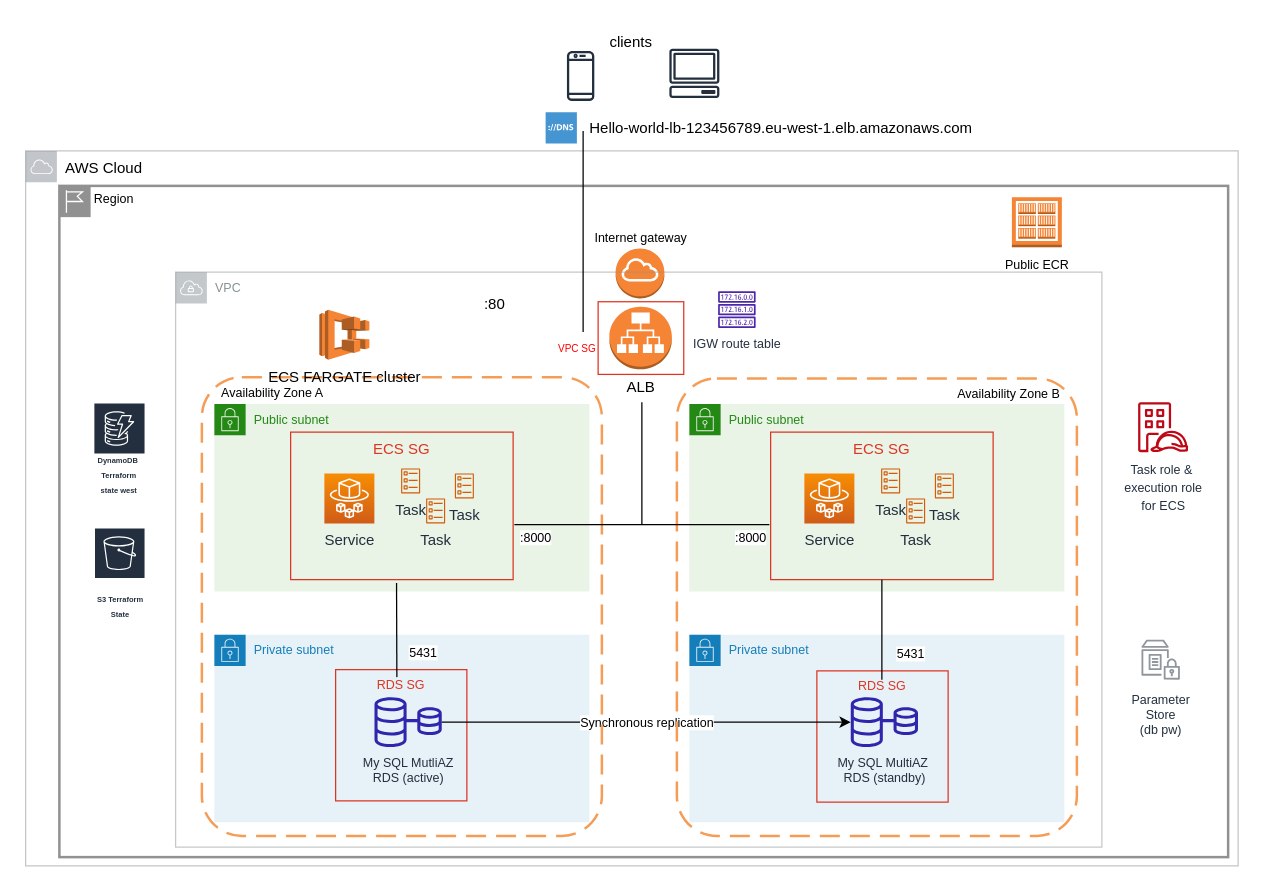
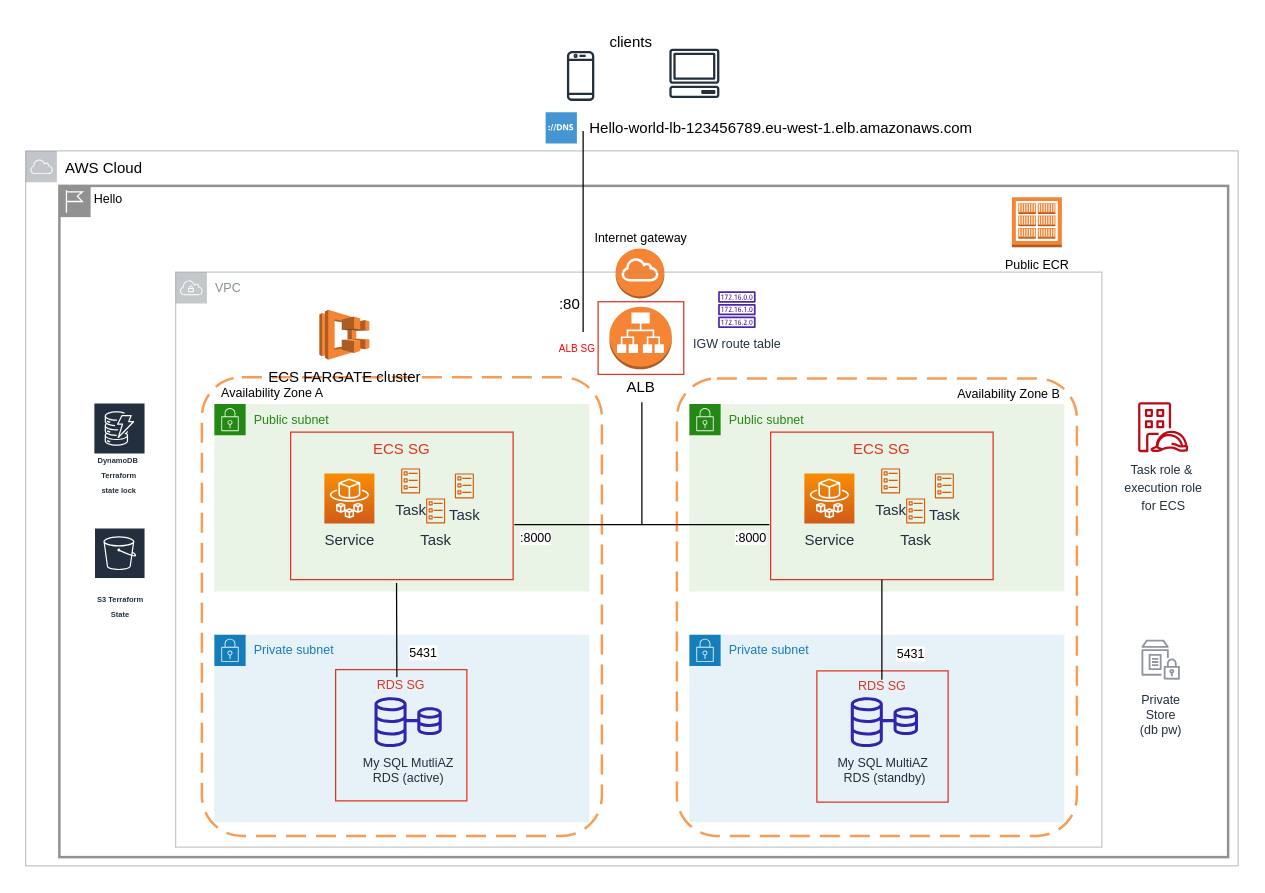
- <mxCell id="18" value="Region" style="shape=mxgraph.ibm.box;prType=region;fontStyle=0;verticalAlign=top;align=left;spacingLeft=32;spacingTop=4;fillColor=none;rounded=0;whiteSpace=wrap;html=1;strokeColor=#919191;strokeWidth=2;dashed=0;container=1;spacing=-4;collapsible=0;expand=0;recursiveResize=0;fontSize=10;" vertex="1" parent="1"><mxGeometry x="47" y="148" width="935" height="537" as="geometry" /></mxCell>
+ <mxCell id="18" value="Hello" style="shape=mxgraph.ibm.box;prType=region;fontStyle=0;verticalAlign=top;align=left;spacingLeft=32;spacingTop=4;fillColor=none;rounded=0;whiteSpace=wrap;html=1;strokeColor=#919191;strokeWidth=2;dashed=0;container=1;spacing=-4;collapsible=0;expand=0;recursiveResize=0;fontSize=10;" vertex="1" parent="1"><mxGeometry x="47" y="148" width="935" height="537" as="geometry" /></mxCell>
- <mxCell id="40" value=":80" style="text;html=1;align=center;verticalAlign=middle;resizable=0;points=[];autosize=1;strokeColor=none;fillColor=none;" vertex="1" parent="18"><mxGeometry x="330" y="82" width="35" height="26" as="geometry" /></mxCell>
+ <mxCell id="40" value=":80" style="text;html=1;align=center;verticalAlign=middle;resizable=0;points=[];autosize=1;strokeColor=none;fillColor=none;" vertex="1" parent="18"><mxGeometry x="390" y="82" width="35" height="26" as="geometry" /></mxCell>
- <mxCell id="45" value="&lt;font color=&quot;#ff0000&quot; style=&quot;font-size: 8px;&quot;&gt;VPC SG&lt;/font&gt;" style="text;html=1;align=center;verticalAlign=middle;resizable=0;points=[];autosize=1;strokeColor=none;fillColor=none;fontSize=8;" vertex="1" parent="18"><mxGeometry x="390" y="119" width="47" height="22" as="geometry" /></mxCell>
+ <mxCell id="45" value="&lt;font color=&quot;#ff0000&quot; style=&quot;font-size: 8px;&quot;&gt;ALB SG&lt;/font&gt;" style="text;html=1;align=center;verticalAlign=middle;resizable=0;points=[];autosize=1;strokeColor=none;fillColor=none;fontSize=8;" vertex="1" parent="18"><mxGeometry x="390" y="119" width="47" height="22" as="geometry" /></mxCell>
- <mxCell id="42" value="&lt;font style=&quot;font-size: 6px;&quot;&gt;DynamoDB&amp;nbsp; Terraform state west&lt;/font&gt;" style="sketch=0;outlineConnect=0;fontColor=#232F3E;gradientColor=none;strokeColor=#ffffff;fillColor=#232F3E;dashed=0;verticalLabelPosition=middle;verticalAlign=bottom;align=center;html=1;whiteSpace=wrap;fontSize=10;fontStyle=1;spacing=3;shape=mxgraph.aws4.productIcon;prIcon=mxgraph.aws4.dynamodb;strokeWidth=1;aspect=fixed;" vertex="1" parent="18"><mxGeometry x="27" y="173" width="42.14" height="79" as="geometry" /></mxCell>
+ <mxCell id="42" value="&lt;font style=&quot;font-size: 6px;&quot;&gt;DynamoDB&amp;nbsp; Terraform state lock&lt;/font&gt;" style="sketch=0;outlineConnect=0;fontColor=#232F3E;gradientColor=none;strokeColor=#ffffff;fillColor=#232F3E;dashed=0;verticalLabelPosition=middle;verticalAlign=bottom;align=center;html=1;whiteSpace=wrap;fontSize=10;fontStyle=1;spacing=3;shape=mxgraph.aws4.productIcon;prIcon=mxgraph.aws4.dynamodb;strokeWidth=1;aspect=fixed;" vertex="1" parent="18"><mxGeometry x="27" y="173" width="42.14" height="79" as="geometry" /></mxCell>
- <mxCell id="12" value="Parameter&lt;br style=&quot;font-size: 10px;&quot;&gt;Store&lt;br style=&quot;font-size: 10px;&quot;&gt;(db pw)" style="sketch=0;outlineConnect=0;fontColor=#232F3E;gradientColor=none;strokeColor=#232F3E;fillColor=#ffffff;dashed=0;verticalLabelPosition=bottom;verticalAlign=top;align=center;html=1;fontSize=10;fontStyle=0;aspect=fixed;shape=mxgraph.aws4.resourceIcon;resIcon=mxgraph.aws4.parameter_store;shadow=0;opacity=50;" vertex="1" parent="1"><mxGeometry x="908" y="507" width="40" height="40" as="geometry" /></mxCell>
+ <mxCell id="12" value="Private&lt;br style=&quot;font-size: 10px;&quot;&gt;Store&lt;br style=&quot;font-size: 10px;&quot;&gt;(db pw)" style="sketch=0;outlineConnect=0;fontColor=#232F3E;gradientColor=none;strokeColor=#232F3E;fillColor=#ffffff;dashed=0;verticalLabelPosition=bottom;verticalAlign=top;align=center;html=1;fontSize=10;fontStyle=0;aspect=fixed;shape=mxgraph.aws4.resourceIcon;resIcon=mxgraph.aws4.parameter_store;shadow=0;opacity=50;" vertex="1" parent="1"><mxGeometry x="908" y="507" width="40" height="40" as="geometry" /></mxCell>
- <mxCell id="10" value="Synchronous&amp;nbsp;replication" style="edgeStyle=orthogonalEdgeStyle;rounded=0;orthogonalLoop=1;jettySize=auto;html=1;fontSize=10;" edge="1" parent="1" source="3" target="8"><mxGeometry relative="1" as="geometry"><mxPoint x="871" y="592" as="targetPoint" /></mxGeometry></mxCell>
